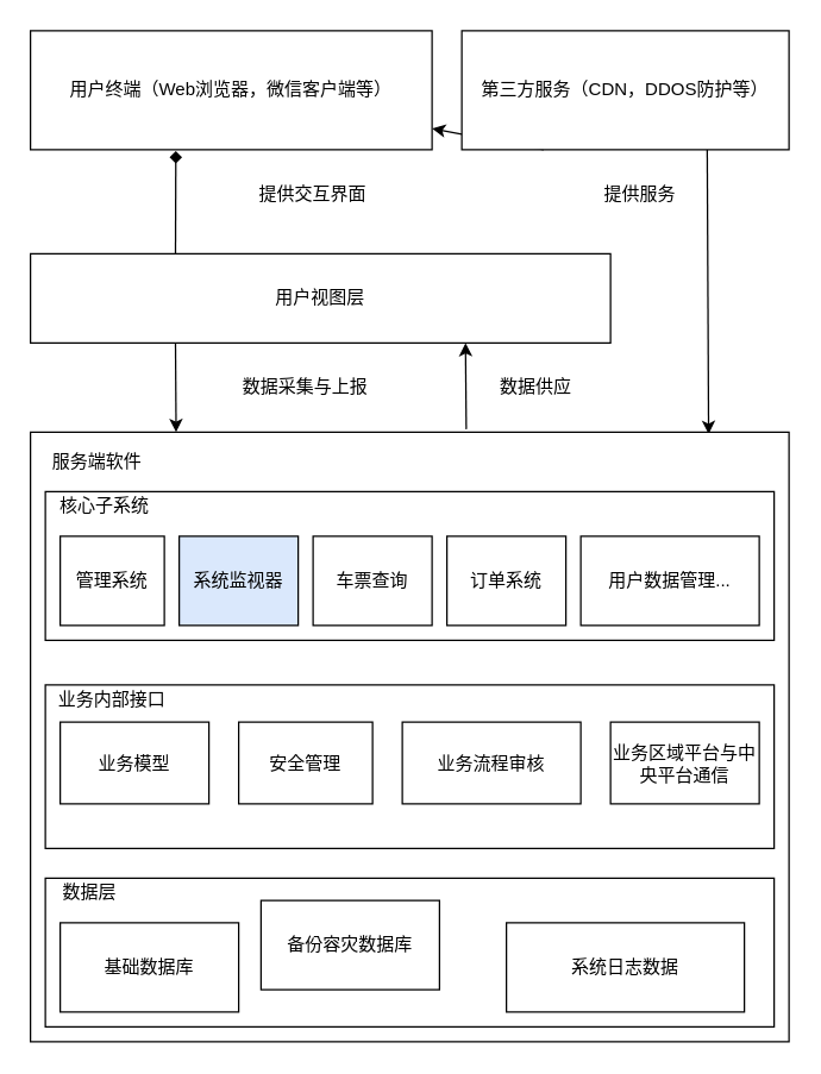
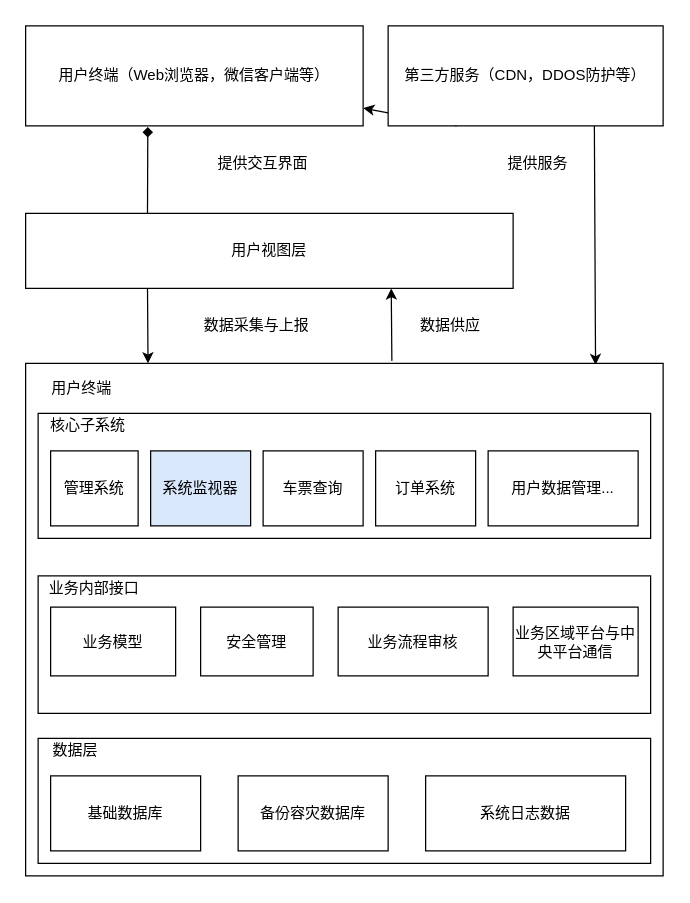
- <mxCell id="8" value="服务端软件" style="text;html=1;strokeColor=none;fillColor=none;align=center;verticalAlign=middle;whiteSpace=wrap;rounded=0;" vertex="1" parent="1"><mxGeometry x="30" y="300" width="70" height="20" as="geometry" /></mxCell>
+ <mxCell id="8" value="用户终端" style="text;html=1;strokeColor=none;fillColor=none;align=center;verticalAlign=middle;whiteSpace=wrap;rounded=0;" vertex="1" parent="1"><mxGeometry x="30" y="300" width="70" height="20" as="geometry" /></mxCell>
- <mxCell id="32" value="备份容灾数据库" style="rounded=0;whiteSpace=wrap;html=1;" vertex="1" parent="1"><mxGeometry x="175" y="605" width="120" height="60" as="geometry" /></mxCell>
+ <mxCell id="32" value="备份容灾数据库" style="rounded=0;whiteSpace=wrap;html=1;" vertex="1" parent="1"><mxGeometry x="190" y="620" width="120" height="60" as="geometry" /></mxCell>
